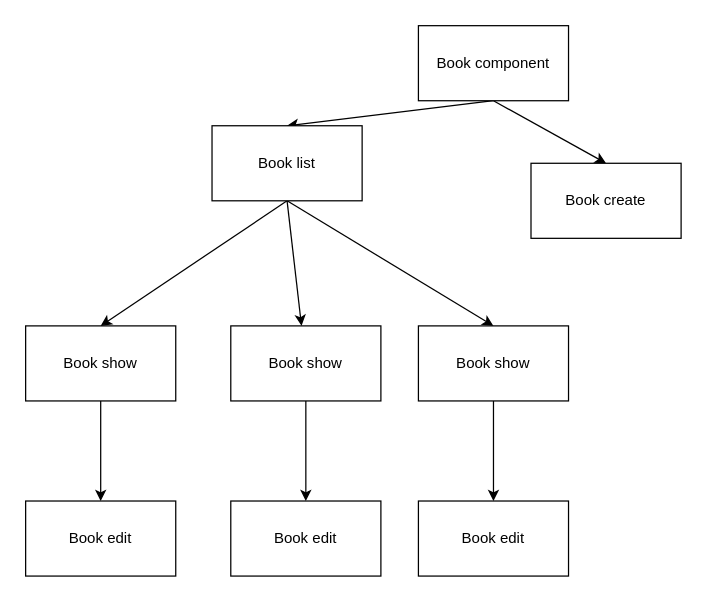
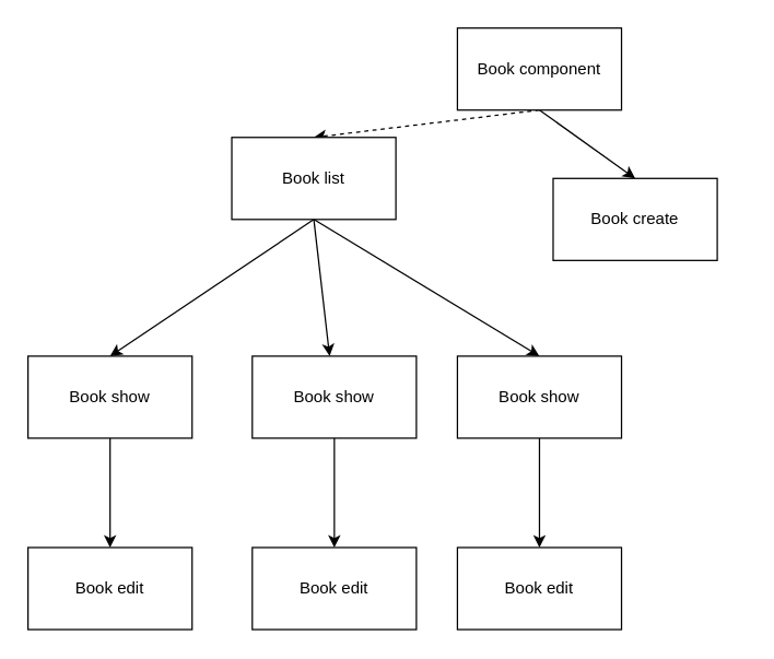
- <mxCell id="2" style="edgeStyle=none;html=1;exitX=0.5;exitY=1;exitDx=0;exitDy=0;entryX=0.5;entryY=0;entryDx=0;entryDy=0;" edge="1" parent="1" source="4" target="8"><mxGeometry relative="1" as="geometry" /></mxCell>
+ <mxCell id="2" style="edgeStyle=none;html=1;exitX=0.5;exitY=1;exitDx=0;exitDy=0;entryX=0.5;entryY=0;entryDx=0;entryDy=0;dashed=1;" edge="1" parent="1" source="4" target="8"><mxGeometry relative="1" as="geometry" /></mxCell>
- <mxCell id="9" value="Book create" style="rounded=0;whiteSpace=wrap;html=1;" vertex="1" parent="1"><mxGeometry x="424" y="130" width="120" height="60" as="geometry" /></mxCell>
+ <mxCell id="9" value="Book create" style="rounded=0;whiteSpace=wrap;html=1;" vertex="1" parent="1"><mxGeometry x="404" y="130" width="120" height="60" as="geometry" /></mxCell>
